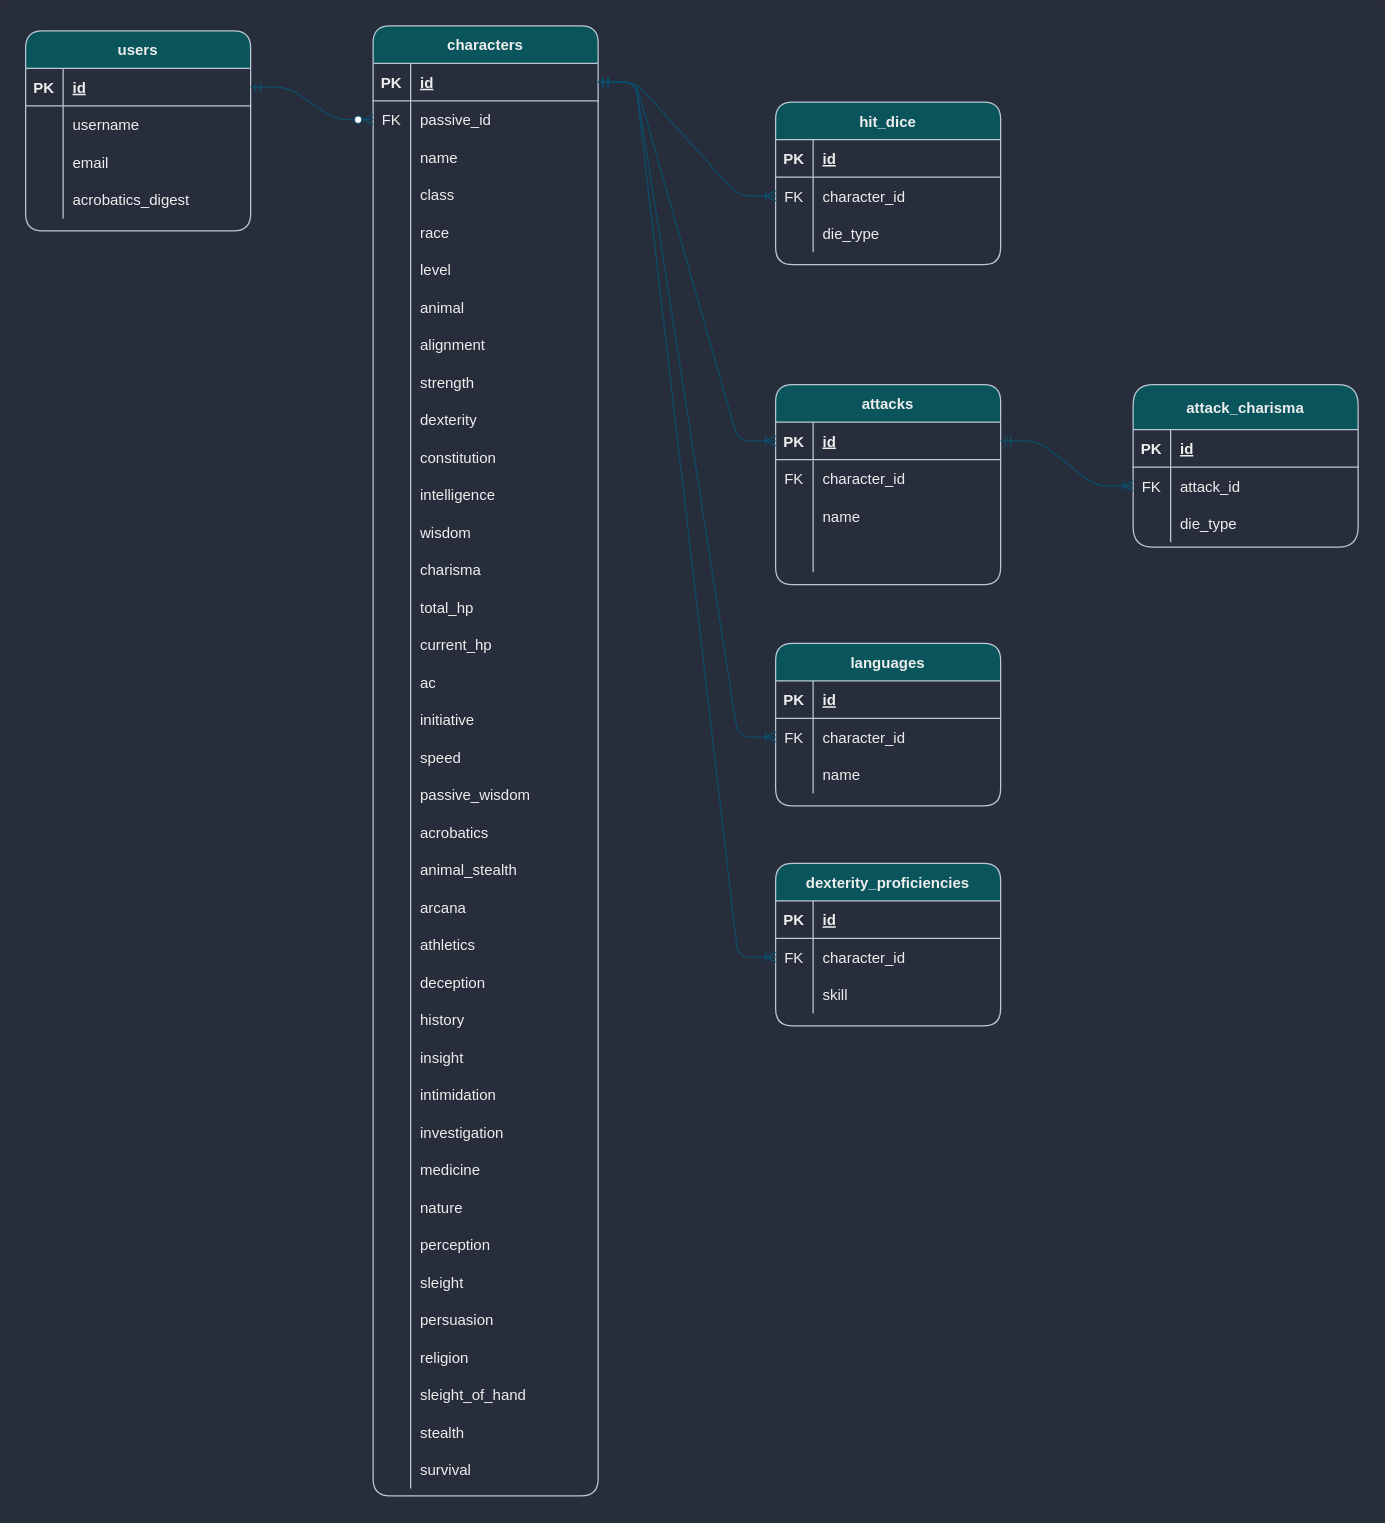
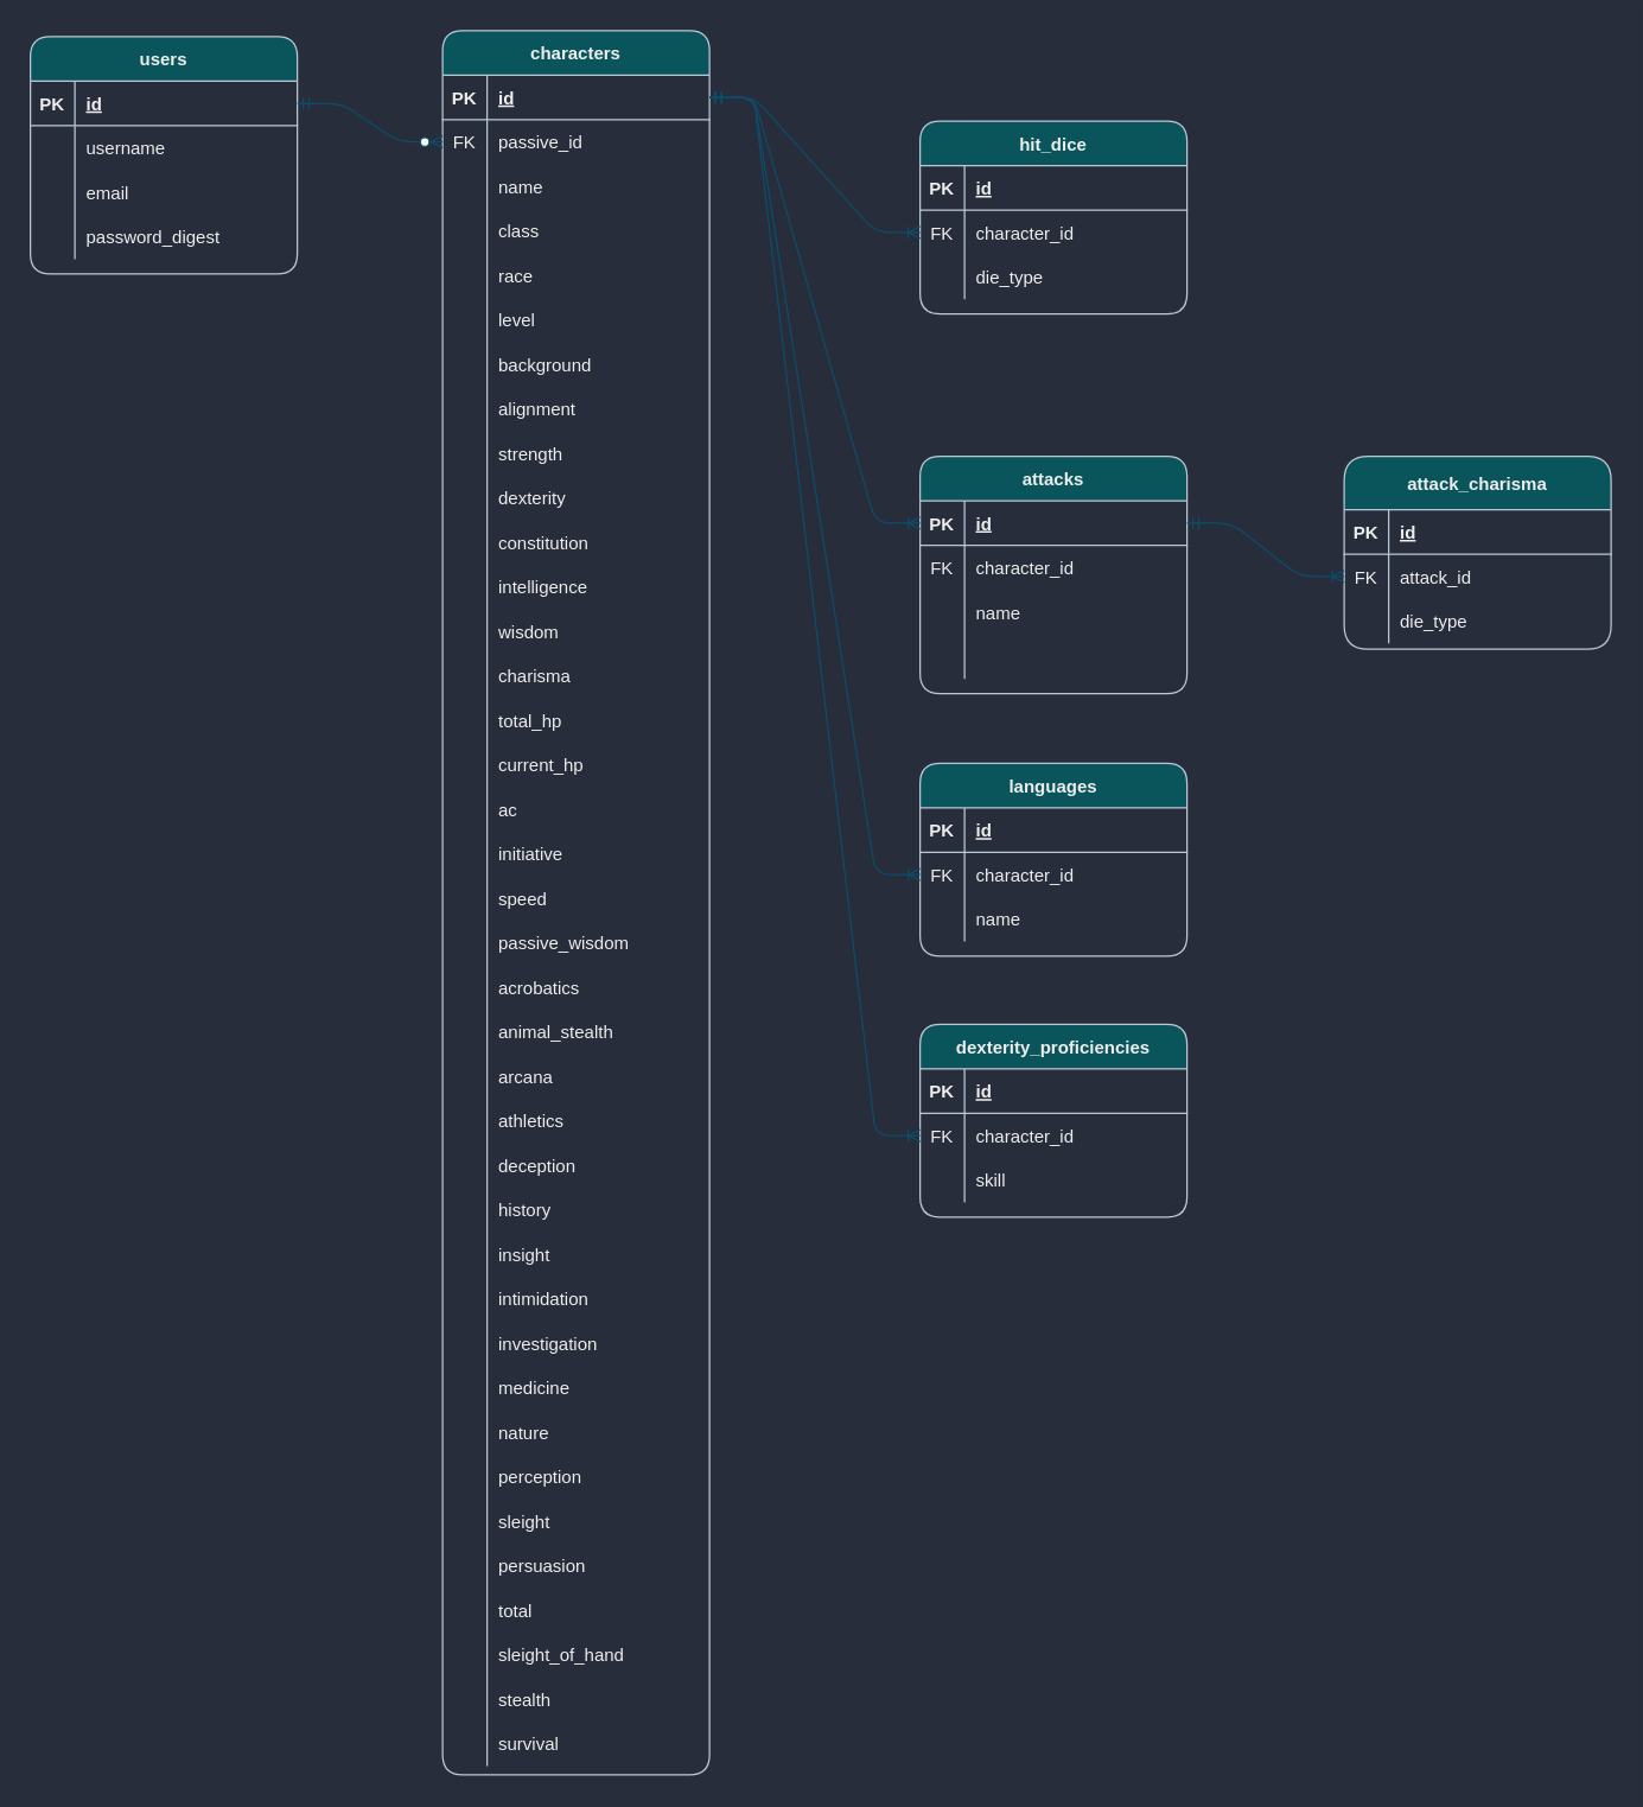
- <mxCell id="14" value="acrobatics_digest" style="shape=partialRectangle;connectable=0;fillColor=none;top=0;left=0;bottom=0;right=0;align=left;spacingLeft=6;overflow=hidden;strokeColor=#BAC8D3;fontColor=#EEEEEE;rounded=1;" vertex="1" parent="12"><mxGeometry x="30" width="150" height="30" as="geometry"><mxRectangle width="150" height="30" as="alternateBounds" /></mxGeometry></mxCell>
+ <mxCell id="14" value="password_digest" style="shape=partialRectangle;connectable=0;fillColor=none;top=0;left=0;bottom=0;right=0;align=left;spacingLeft=6;overflow=hidden;strokeColor=#BAC8D3;fontColor=#EEEEEE;rounded=1;" vertex="1" parent="12"><mxGeometry x="30" width="150" height="30" as="geometry"><mxRectangle width="150" height="30" as="alternateBounds" /></mxGeometry></mxCell>
- <mxCell id="36" value="animal" style="shape=partialRectangle;connectable=0;fillColor=none;top=0;left=0;bottom=0;right=0;align=left;spacingLeft=6;overflow=hidden;strokeColor=#BAC8D3;fontColor=#EEEEEE;rounded=1;" vertex="1" parent="34"><mxGeometry x="30" width="150" height="30" as="geometry"><mxRectangle width="150" height="30" as="alternateBounds" /></mxGeometry></mxCell>
+ <mxCell id="36" value="background" style="shape=partialRectangle;connectable=0;fillColor=none;top=0;left=0;bottom=0;right=0;align=left;spacingLeft=6;overflow=hidden;strokeColor=#BAC8D3;fontColor=#EEEEEE;rounded=1;" vertex="1" parent="34"><mxGeometry x="30" width="150" height="30" as="geometry"><mxRectangle width="150" height="30" as="alternateBounds" /></mxGeometry></mxCell>
- <mxCell id="120" value="religion" style="shape=partialRectangle;connectable=0;fillColor=none;top=0;left=0;bottom=0;right=0;align=left;spacingLeft=6;overflow=hidden;strokeColor=#BAC8D3;fontColor=#EEEEEE;rounded=1;" vertex="1" parent="118"><mxGeometry x="30" width="150" height="30" as="geometry"><mxRectangle width="150" height="30" as="alternateBounds" /></mxGeometry></mxCell>
+ <mxCell id="120" value="total" style="shape=partialRectangle;connectable=0;fillColor=none;top=0;left=0;bottom=0;right=0;align=left;spacingLeft=6;overflow=hidden;strokeColor=#BAC8D3;fontColor=#EEEEEE;rounded=1;" vertex="1" parent="118"><mxGeometry x="30" width="150" height="30" as="geometry"><mxRectangle width="150" height="30" as="alternateBounds" /></mxGeometry></mxCell>
